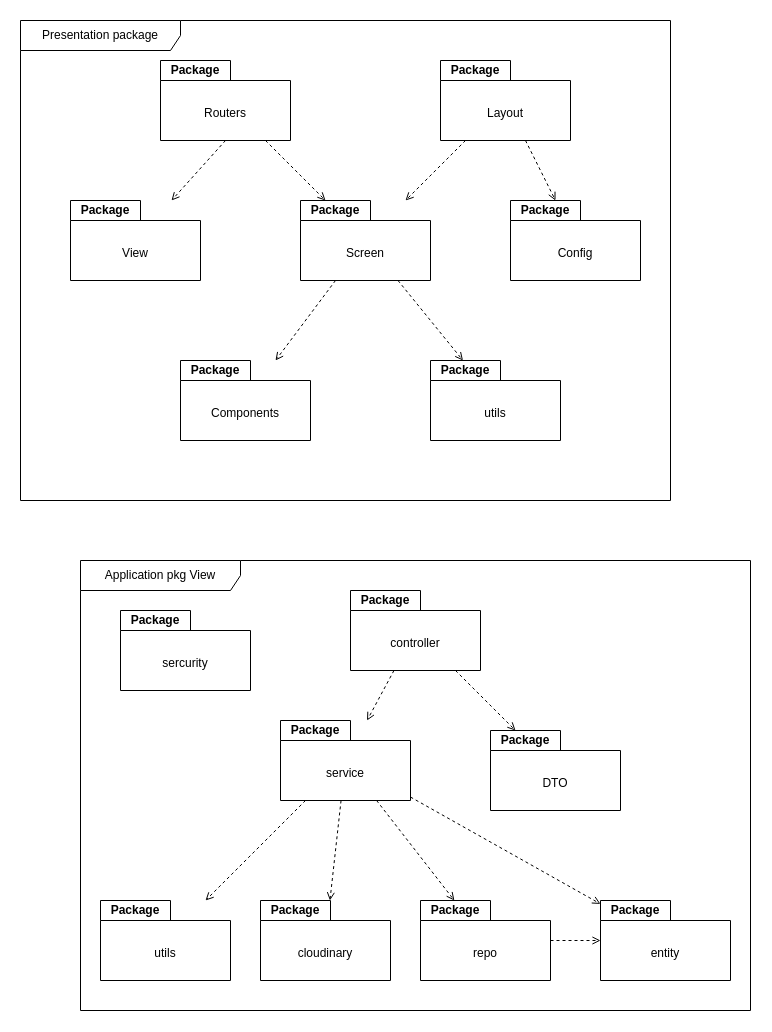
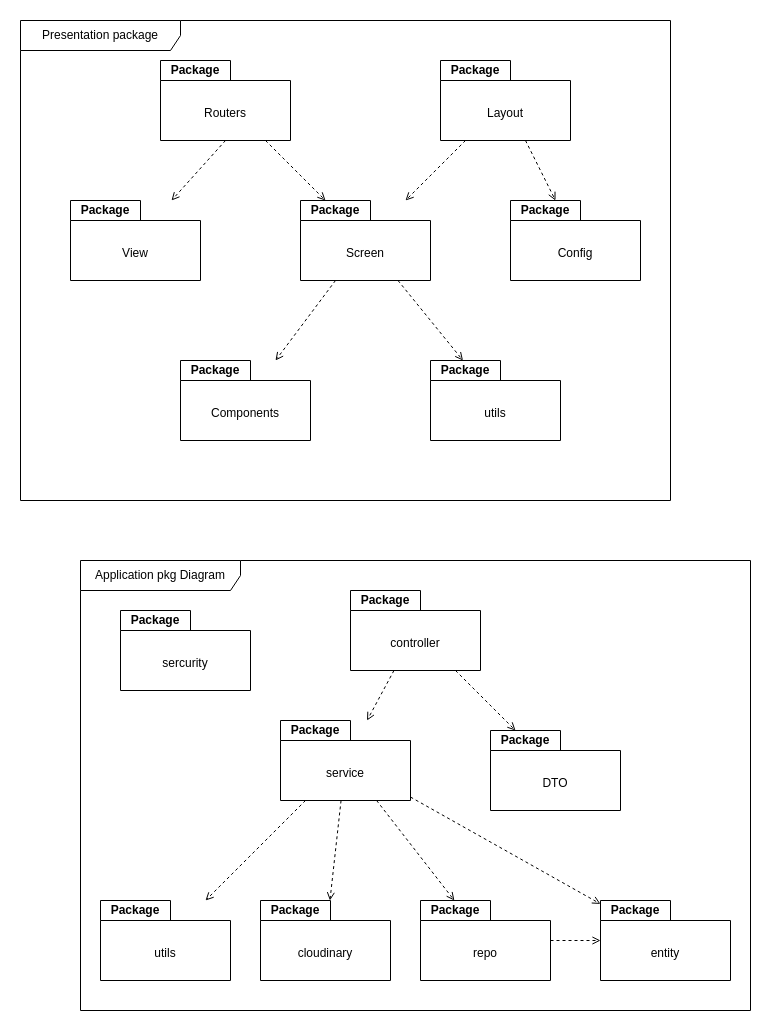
- <mxCell id="23" value="Application pkg View" style="shape=umlFrame;whiteSpace=wrap;html=1;pointerEvents=0;recursiveResize=0;container=1;collapsible=0;width=160;" parent="1" vertex="1"><mxGeometry x="80" y="560" width="670" height="450" as="geometry" /></mxCell>
+ <mxCell id="23" value="Application pkg Diagram" style="shape=umlFrame;whiteSpace=wrap;html=1;pointerEvents=0;recursiveResize=0;container=1;collapsible=0;width=160;" parent="1" vertex="1"><mxGeometry x="80" y="560" width="670" height="450" as="geometry" /></mxCell>
